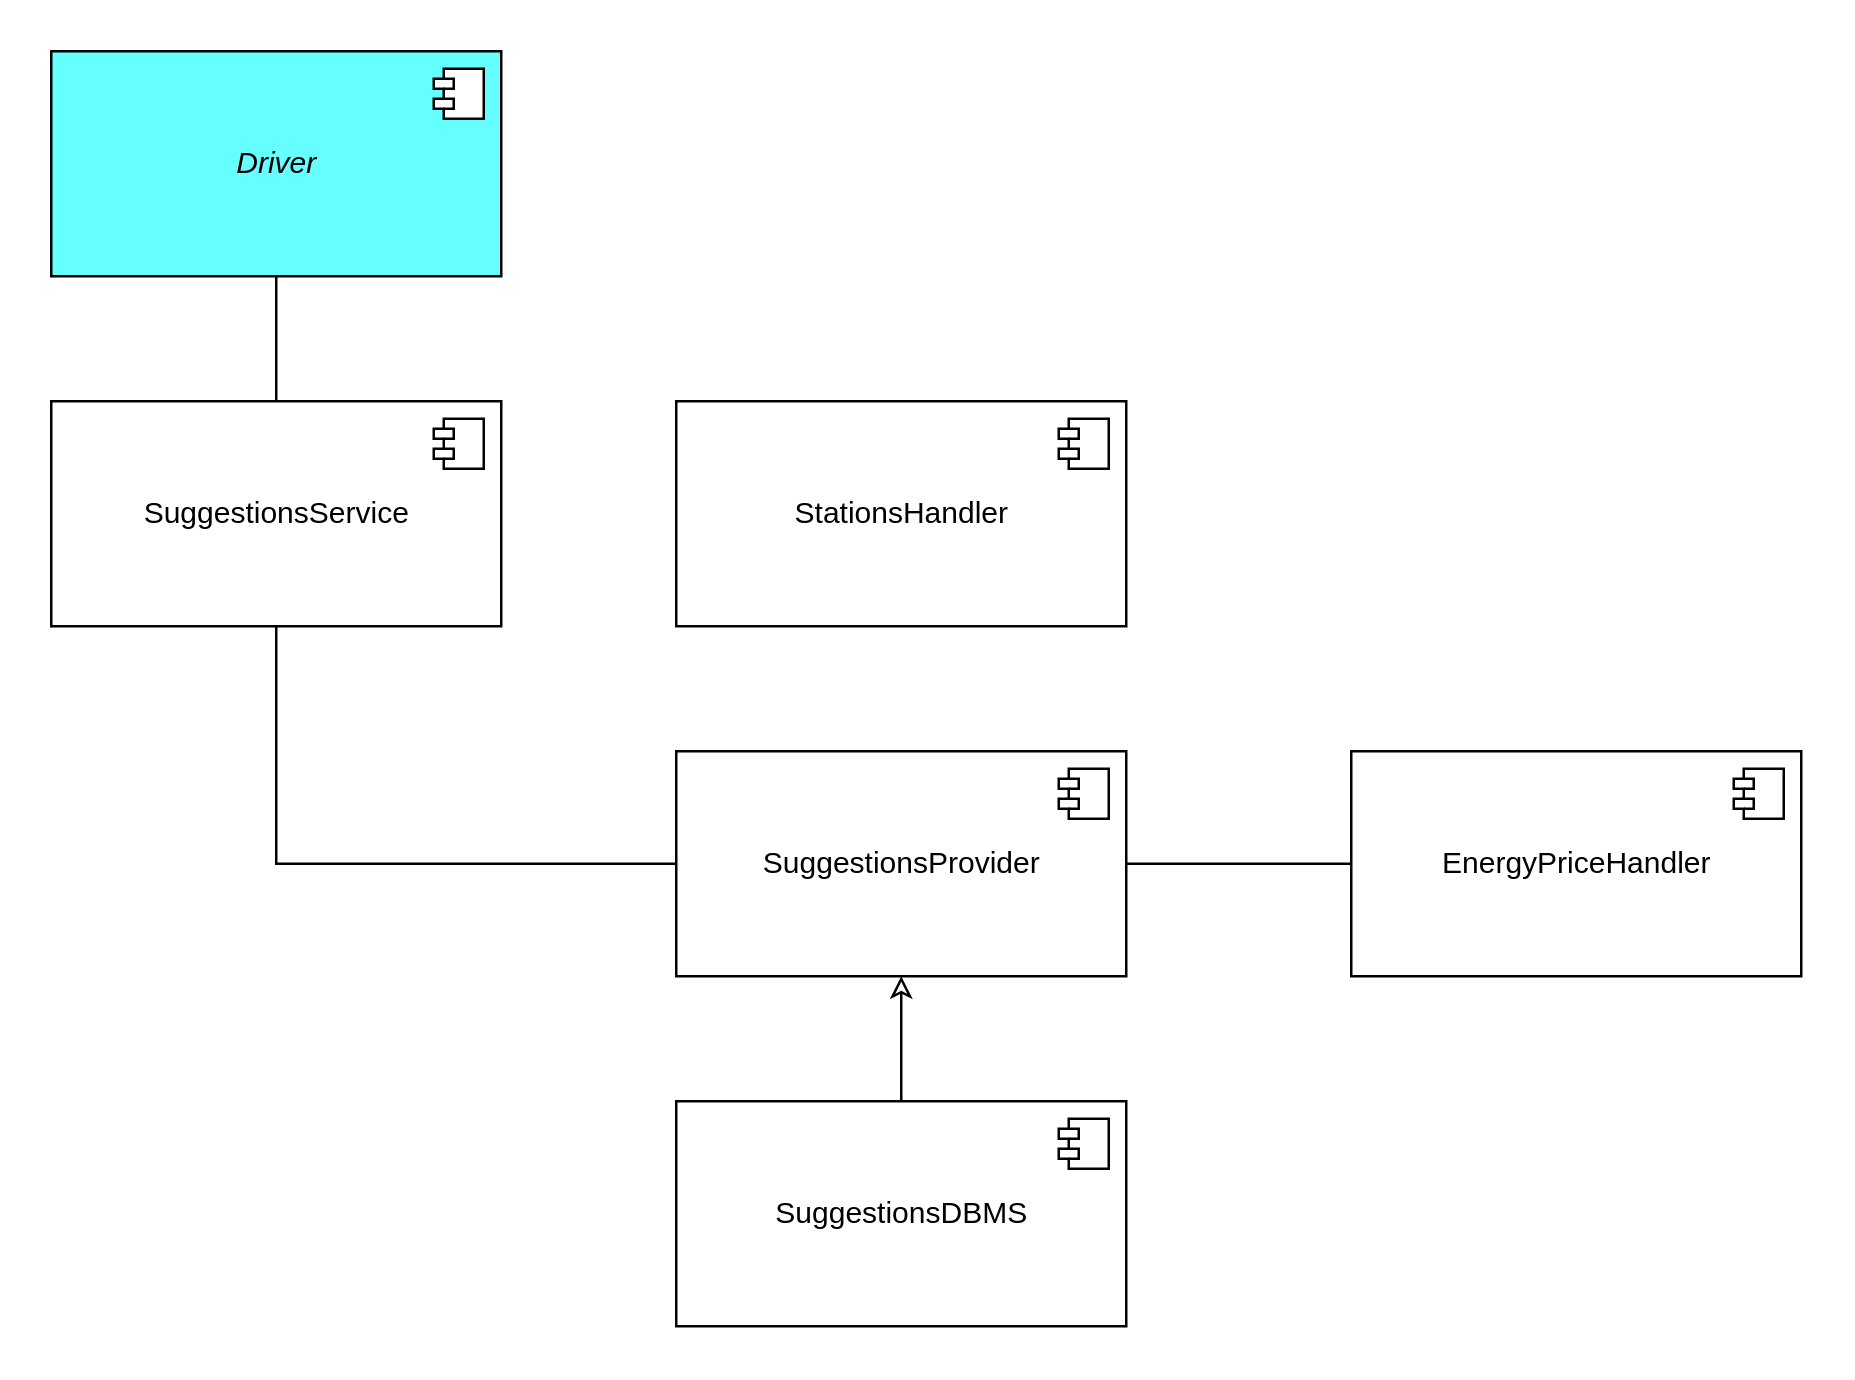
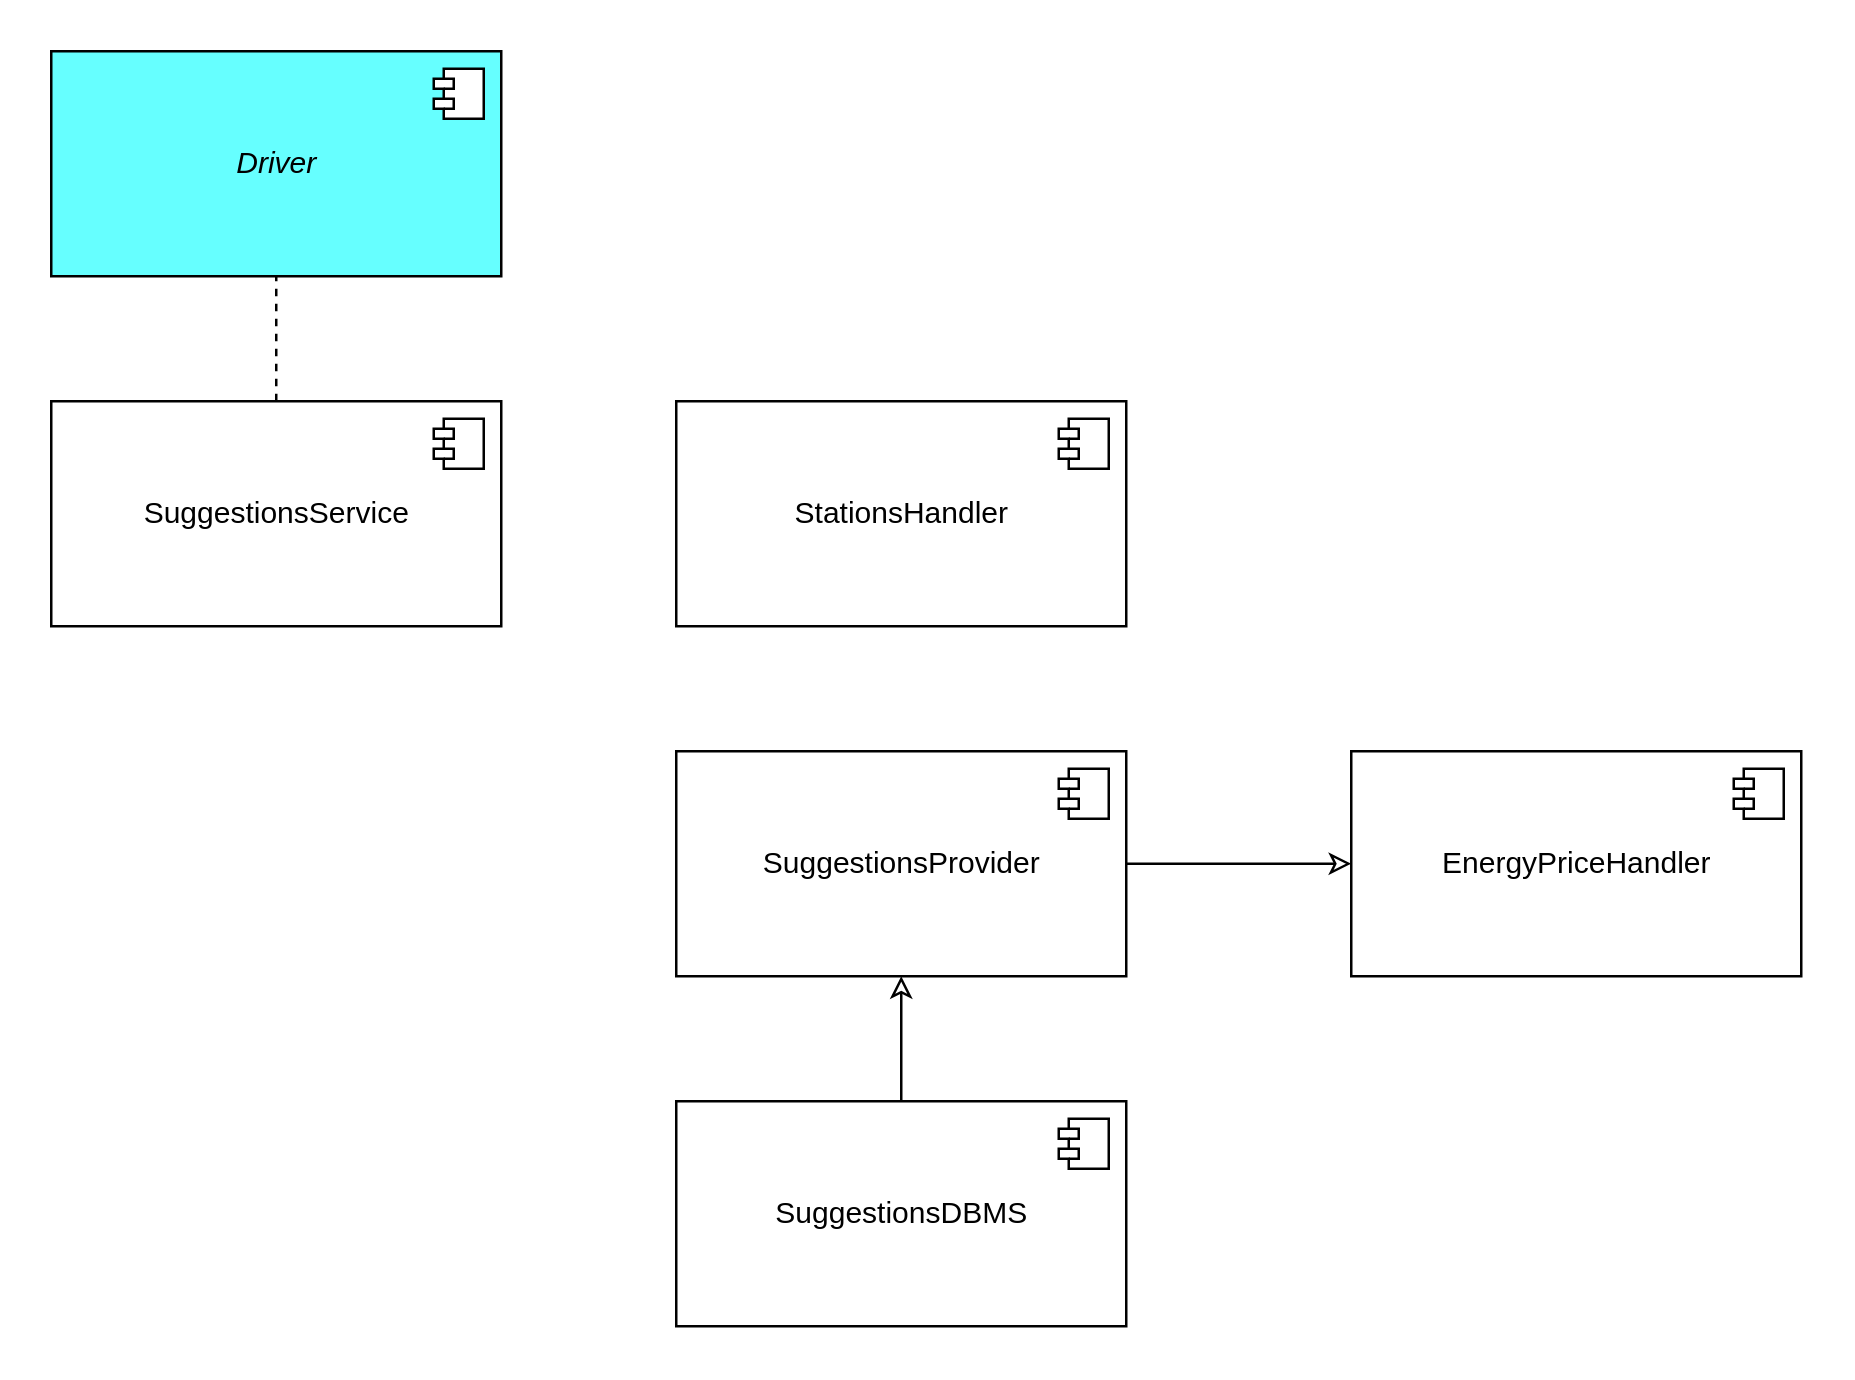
- <mxCell id="15" style="edgeStyle=orthogonalEdgeStyle;rounded=0;orthogonalLoop=1;jettySize=auto;html=1;exitX=0.5;exitY=0;exitDx=0;exitDy=0;entryX=0.5;entryY=1;entryDx=0;entryDy=0;endArrow=none;endFill=0;" edge="1" parent="1" source="16" target="9"><mxGeometry relative="1" as="geometry" /></mxCell>
+ <mxCell id="15" style="edgeStyle=orthogonalEdgeStyle;rounded=0;orthogonalLoop=1;jettySize=auto;html=1;exitX=0.5;exitY=0;exitDx=0;exitDy=0;entryX=0.5;entryY=1;entryDx=0;entryDy=0;endArrow=none;endFill=0;dashed=1;" edge="1" parent="1" source="16" target="9"><mxGeometry relative="1" as="geometry" /></mxCell>
- <mxCell id="6" style="edgeStyle=orthogonalEdgeStyle;rounded=0;orthogonalLoop=1;jettySize=auto;html=1;entryX=0.5;entryY=1;entryDx=0;entryDy=0;endArrow=none;endFill=0;" edge="1" parent="1" source="7" target="16"><mxGeometry relative="1" as="geometry" /></mxCell>
- <mxCell id="5" value="" style="edgeStyle=orthogonalEdgeStyle;rounded=0;orthogonalLoop=1;jettySize=auto;html=1;endArrow=none;endFill=0;" parent="1" source="7" target="11" edge="1"><mxGeometry relative="1" as="geometry" /></mxCell>
+ <mxCell id="5" value="" style="edgeStyle=orthogonalEdgeStyle;rounded=0;orthogonalLoop=1;jettySize=auto;html=1;endArrow=classic;endFill=0;" parent="1" source="7" target="11" edge="1"><mxGeometry relative="1" as="geometry" /></mxCell>
